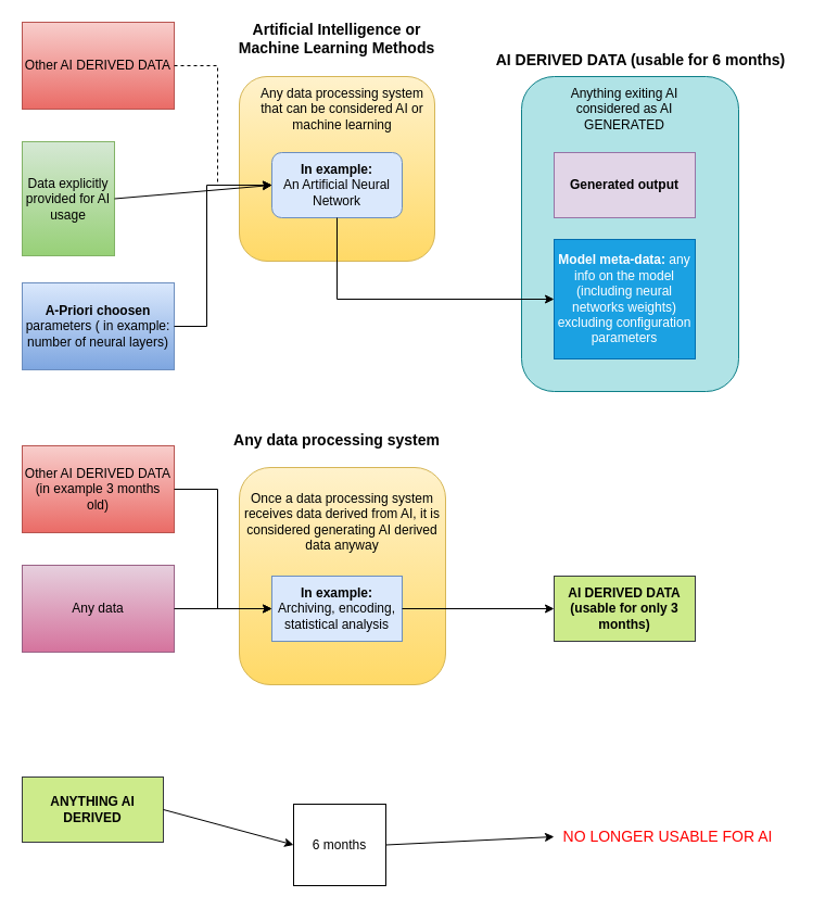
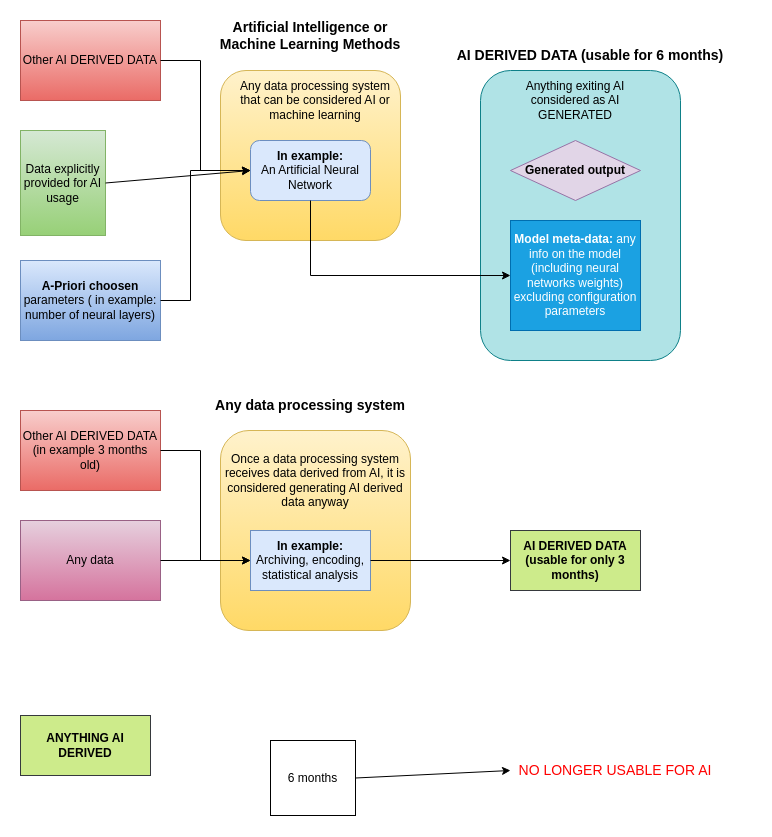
- <mxCell id="17" value="" style="endArrow=classic;html=1;rounded=0;exitX=1;exitY=0.5;exitDx=0;exitDy=0;entryX=0;entryY=0.5;entryDx=0;entryDy=0;dashed=1;" edge="1" parent="1" source="16" target="6"><mxGeometry width="50" height="50" relative="1" as="geometry"><mxPoint x="170" y="310" as="sourcePoint" /><mxPoint x="260" y="180" as="targetPoint" /><Array as="points"><mxPoint x="200" y="60" /><mxPoint x="200" y="170" /></Array></mxGeometry></mxCell>
+ <mxCell id="17" value="" style="endArrow=classic;html=1;rounded=0;exitX=1;exitY=0.5;exitDx=0;exitDy=0;entryX=0;entryY=0.5;entryDx=0;entryDy=0;" edge="1" parent="1" source="16" target="6"><mxGeometry width="50" height="50" relative="1" as="geometry"><mxPoint x="170" y="310" as="sourcePoint" /><mxPoint x="260" y="180" as="targetPoint" /><Array as="points"><mxPoint x="200" y="60" /><mxPoint x="200" y="170" /></Array></mxGeometry></mxCell>
- <mxCell id="8" value="Generated output" style="rounded=0;whiteSpace=wrap;html=1;fillColor=#e1d5e7;strokeColor=#9673a6;fontStyle=1" vertex="1" parent="1"><mxGeometry x="510" y="140" width="130" height="60" as="geometry" /></mxCell>
+ <mxCell id="8" value="Generated output" style="rhombus;whiteSpace=wrap;html=1;fillColor=#e1d5e7;strokeColor=#9673a6;fontStyle=1;" vertex="1" parent="1"><mxGeometry x="510" y="140" width="130" height="60" as="geometry" /></mxCell>
- <mxCell id="30" value="" style="endArrow=classic;html=1;rounded=0;exitX=1;exitY=0.5;exitDx=0;exitDy=0;entryX=0;entryY=0.5;entryDx=0;entryDy=0;" edge="1" parent="1" source="28" target="29"><mxGeometry width="50" height="50" relative="1" as="geometry"><mxPoint x="460" y="670" as="sourcePoint" /><mxPoint x="510" y="620" as="targetPoint" /></mxGeometry></mxCell>
